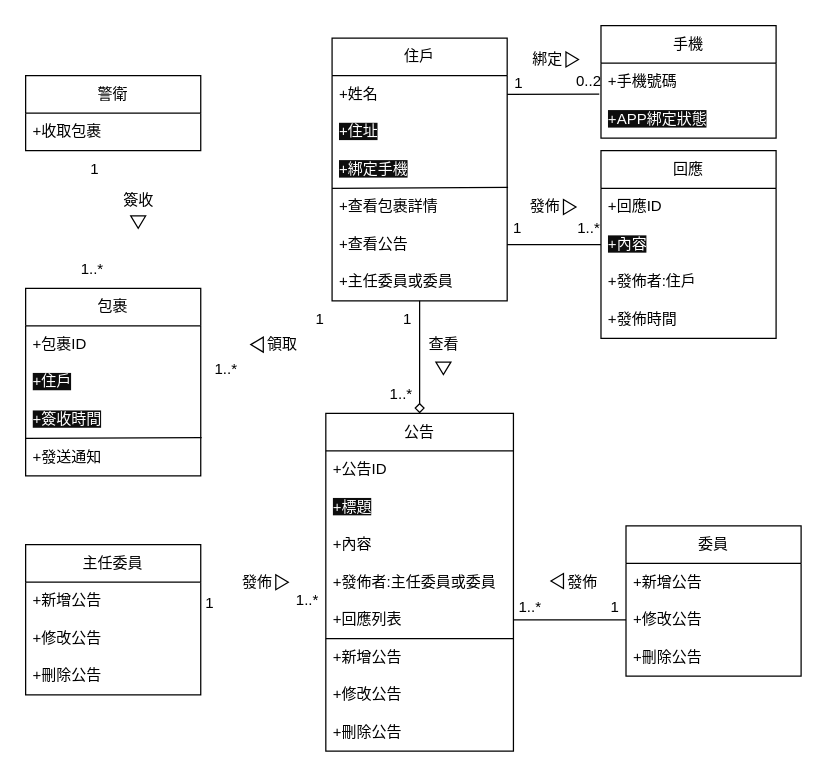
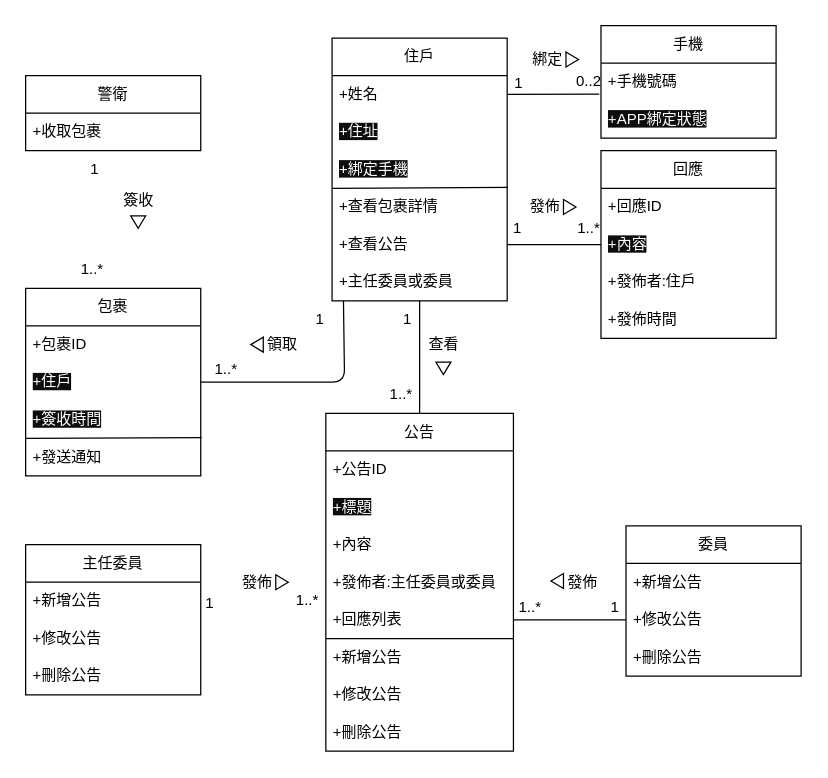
+ <mxCell id="48" style="edgeStyle=none;html=1;endArrow=none;endFill=0;entryX=1;entryY=0.5;entryDx=0;entryDy=0;exitX=0.065;exitY=1.005;exitDx=0;exitDy=0;exitPerimeter=0;" parent="1" source="9" target="33" edge="1"><mxGeometry relative="1" as="geometry"><mxPoint x="335" y="300" as="targetPoint" /><Array as="points"><mxPoint x="275" y="305" /></Array></mxGeometry></mxCell>
- <mxCell id="52" style="edgeStyle=none;html=1;entryX=0.5;entryY=0;entryDx=0;entryDy=0;endArrow=diamond;endFill=0;" parent="1" source="9" target="10" edge="1"><mxGeometry relative="1" as="geometry" /></mxCell>
+ <mxCell id="52" style="edgeStyle=none;html=1;entryX=0.5;entryY=0;entryDx=0;entryDy=0;endArrow=none;endFill=0;" parent="1" source="9" target="10" edge="1"><mxGeometry relative="1" as="geometry" /></mxCell>
